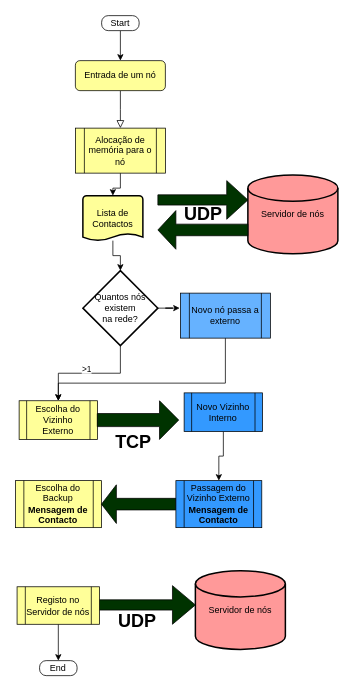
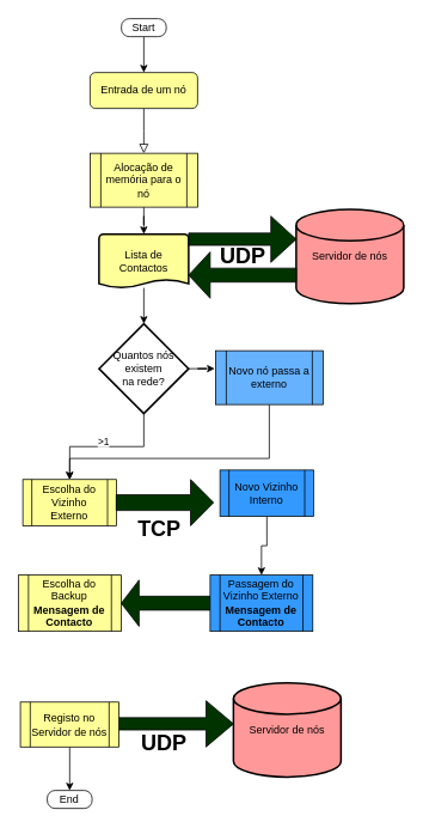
- <mxCell id="8" value="Lista de Contactos&lt;br&gt;" style="strokeWidth=2;html=1;shape=mxgraph.flowchart.document2;whiteSpace=wrap;size=0.157;fillColor=#FFFF99;" vertex="1" parent="1"><mxGeometry x="110" y="260" width="80" height="60" as="geometry" /></mxCell>
+ <mxCell id="8" value="Lista de Contactos&lt;br&gt;" style="strokeWidth=2;html=1;shape=mxgraph.flowchart.document2;whiteSpace=wrap;size=0.157;fillColor=#FFFF99;" vertex="1" parent="1"><mxGeometry x="110" y="260" width="100" height="60" as="geometry" /></mxCell>
